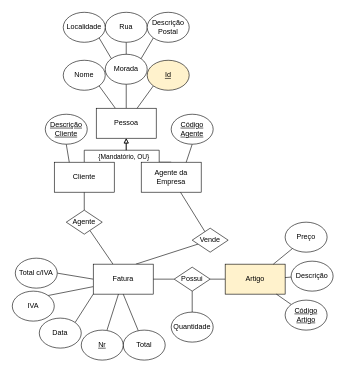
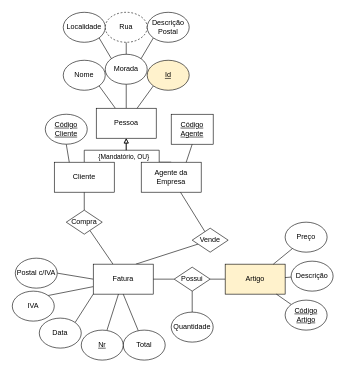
- <mxCell id="17" value="Rua" style="ellipse;whiteSpace=wrap;html=1;" parent="1" vertex="1"><mxGeometry x="175" y="20" width="70" height="50" as="geometry" /></mxCell>
+ <mxCell id="17" value="Rua" style="ellipse;whiteSpace=wrap;html=1;dashed=1;" parent="1" vertex="1"><mxGeometry x="175" y="20" width="70" height="50" as="geometry" /></mxCell>
- <mxCell id="13" value="&lt;u&gt;Descrição&lt;/u&gt;&lt;div&gt;&lt;u&gt;Cliente&lt;/u&gt;&lt;/div&gt;" style="ellipse;whiteSpace=wrap;html=1;" parent="1" vertex="1"><mxGeometry x="75" y="190" width="70" height="50" as="geometry" /></mxCell>
+ <mxCell id="13" value="&lt;u&gt;Código&lt;/u&gt;&lt;div&gt;&lt;u&gt;Cliente&lt;/u&gt;&lt;/div&gt;" style="ellipse;whiteSpace=wrap;html=1;" parent="1" vertex="1"><mxGeometry x="75" y="190" width="70" height="50" as="geometry" /></mxCell>
- <mxCell id="36" value="&lt;u&gt;Código&lt;/u&gt;&lt;div&gt;&lt;u&gt;Agente&lt;/u&gt;&lt;/div&gt;" style="ellipse;whiteSpace=wrap;html=1;" parent="1" vertex="1"><mxGeometry x="285" y="190" width="70" height="50" as="geometry" /></mxCell>
+ <mxCell id="36" value="&lt;u&gt;Código&lt;/u&gt;&lt;div&gt;&lt;u&gt;Agente&lt;/u&gt;&lt;/div&gt;" style="whiteSpace=wrap;html=1;rounded=0;" parent="1" vertex="1"><mxGeometry x="285" y="190" width="70" height="50" as="geometry" /></mxCell>
- <mxCell id="47" value="Agente" style="rhombus;whiteSpace=wrap;html=1;" parent="1" vertex="1"><mxGeometry x="110" y="350" width="60" height="40" as="geometry" /></mxCell>
+ <mxCell id="47" value="Compra" style="rhombus;whiteSpace=wrap;html=1;" parent="1" vertex="1"><mxGeometry x="110" y="350" width="60" height="40" as="geometry" /></mxCell>
- <mxCell id="5" value="Total c/IVA" style="ellipse;whiteSpace=wrap;html=1;" parent="1" vertex="1"><mxGeometry x="25" y="430" width="70" height="50" as="geometry" /></mxCell>
+ <mxCell id="5" value="Postal c/IVA" style="ellipse;whiteSpace=wrap;html=1;" parent="1" vertex="1"><mxGeometry x="25" y="430" width="70" height="50" as="geometry" /></mxCell>
